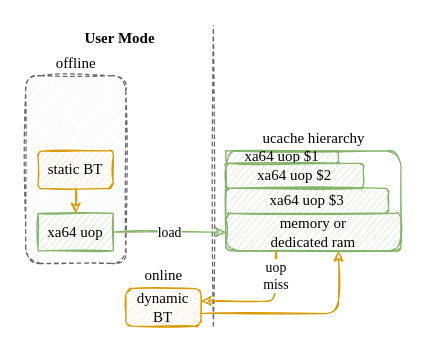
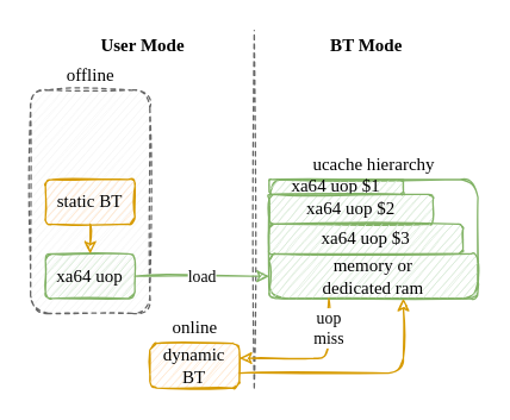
+ <mxCell id="10" value="&lt;font face=&quot;mono&quot;&gt;&lt;b&gt;BT Mode&lt;/b&gt;&lt;/font&gt;" style="text;html=1;align=center;verticalAlign=middle;resizable=0;points=[];autosize=1;strokeColor=none;fillColor=none;" parent="1" vertex="1"><mxGeometry x="210" y="20" width="70" height="20" as="geometry" /></mxCell>
- <mxCell id="15" value="&lt;font face=&quot;mono&quot;&gt;xa64 uop&lt;br&gt;&lt;/font&gt;" style="rounded=0;whiteSpace=wrap;html=1;fillColor=#d5e8d4;strokeColor=#82b366;sketch=1;" parent="1" vertex="1"><mxGeometry x="30" y="170" width="60" height="30" as="geometry" /></mxCell>
+ <mxCell id="15" value="&lt;font face=&quot;mono&quot;&gt;xa64 uop&lt;br&gt;&lt;/font&gt;" style="whiteSpace=wrap;html=1;fillColor=#d5e8d4;strokeColor=#82b366;sketch=1;rounded=1;" parent="1" vertex="1"><mxGeometry x="30" y="170" width="60" height="30" as="geometry" /></mxCell>
